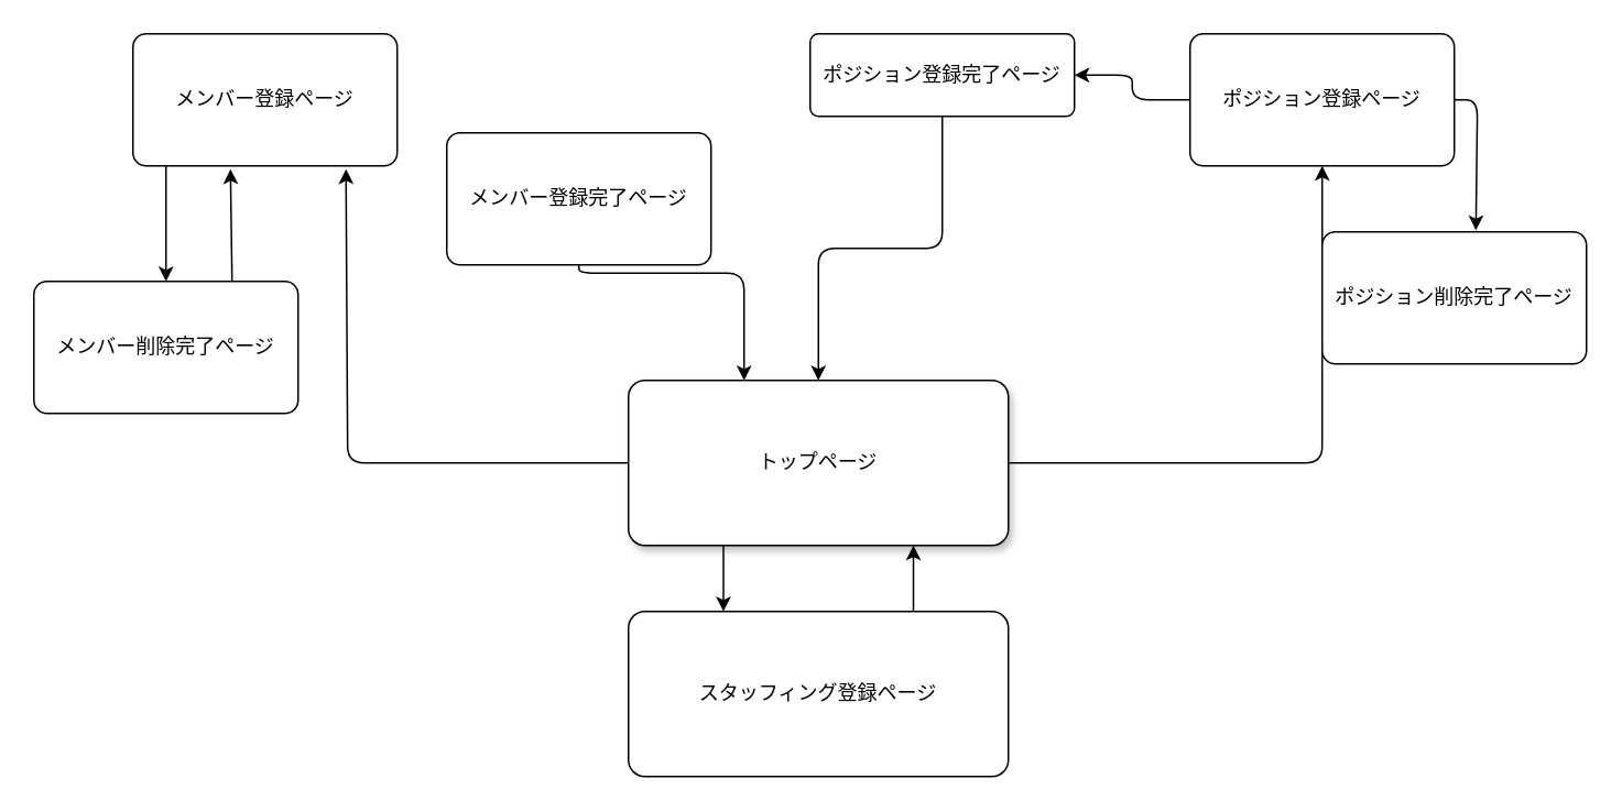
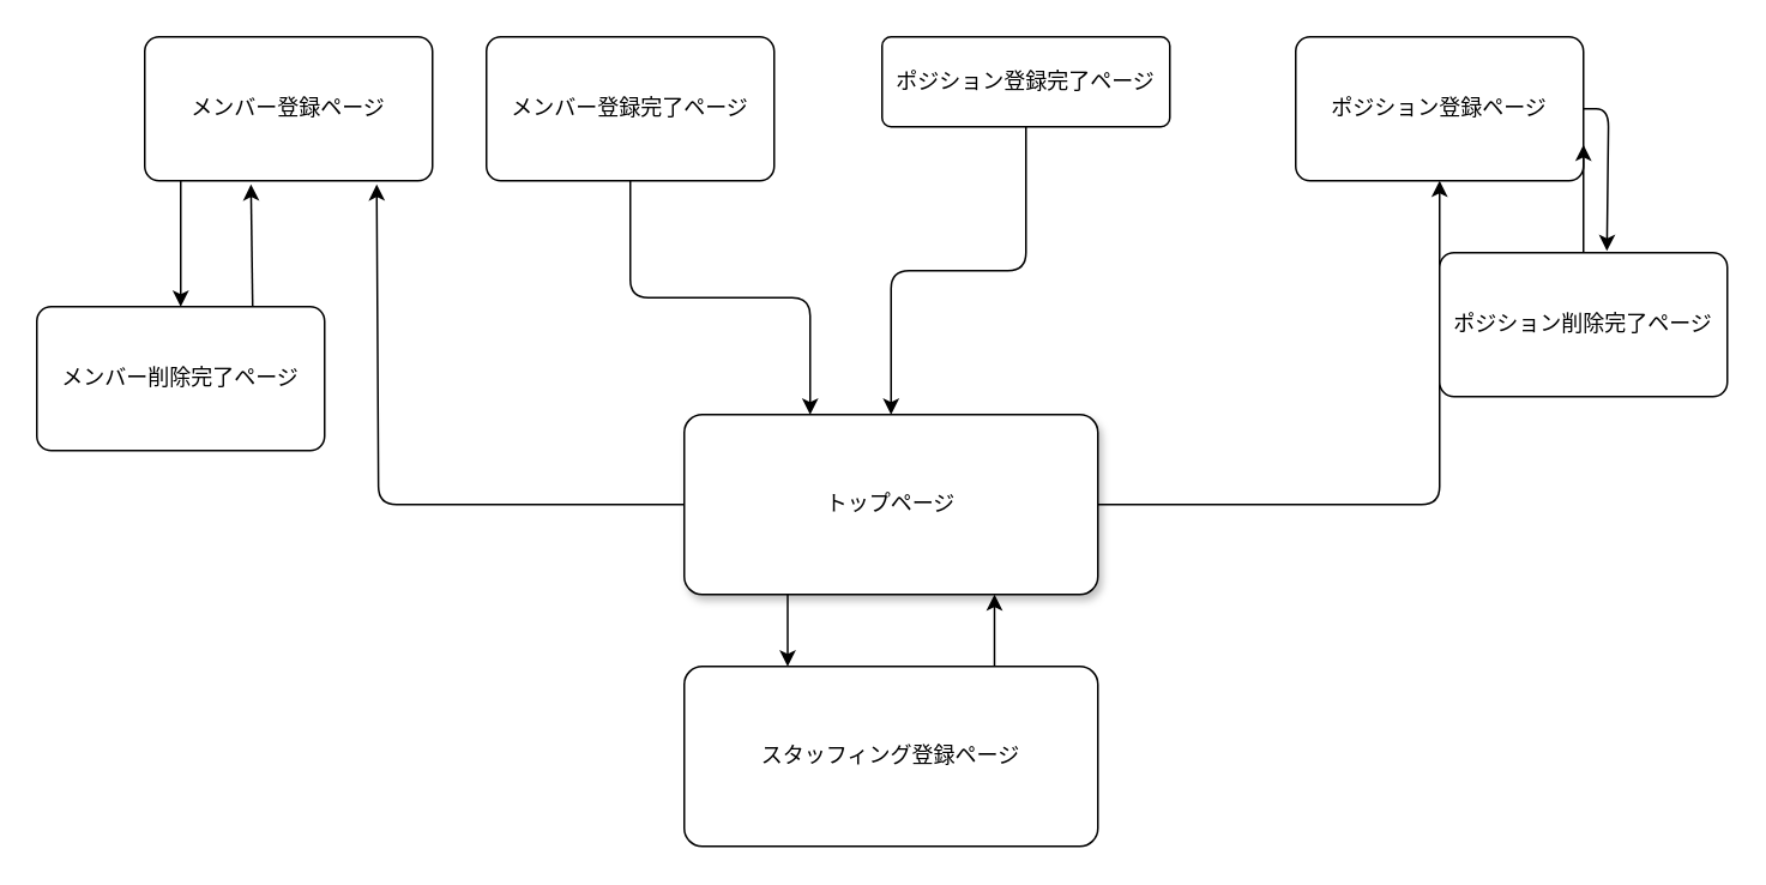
- <mxCell id="8" value="" style="edgeStyle=orthogonalEdgeStyle;html=1;startArrow=none;startFill=0;endArrow=classic;endFill=1;" parent="1" source="10" target="12" edge="1"><mxGeometry relative="1" as="geometry" /></mxCell>
+ <mxCell id="15" style="edgeStyle=none;html=1;entryX=1;entryY=0.75;entryDx=0;entryDy=0;" edge="1" parent="1" source="16" target="10"><mxGeometry relative="1" as="geometry"><Array as="points"><mxPoint x="880" y="80" /></Array></mxGeometry></mxCell>
- <mxCell id="14" value="メンバー登録完了ページ" style="rounded=1;arcSize=10;whiteSpace=wrap;html=1;align=center;" parent="1" vertex="1"><mxGeometry x="270" y="80" width="160" height="80" as="geometry" /></mxCell>
+ <mxCell id="14" value="メンバー登録完了ページ" style="rounded=1;arcSize=10;whiteSpace=wrap;html=1;align=center;" parent="1" vertex="1"><mxGeometry x="270" y="20" width="160" height="80" as="geometry" /></mxCell>
